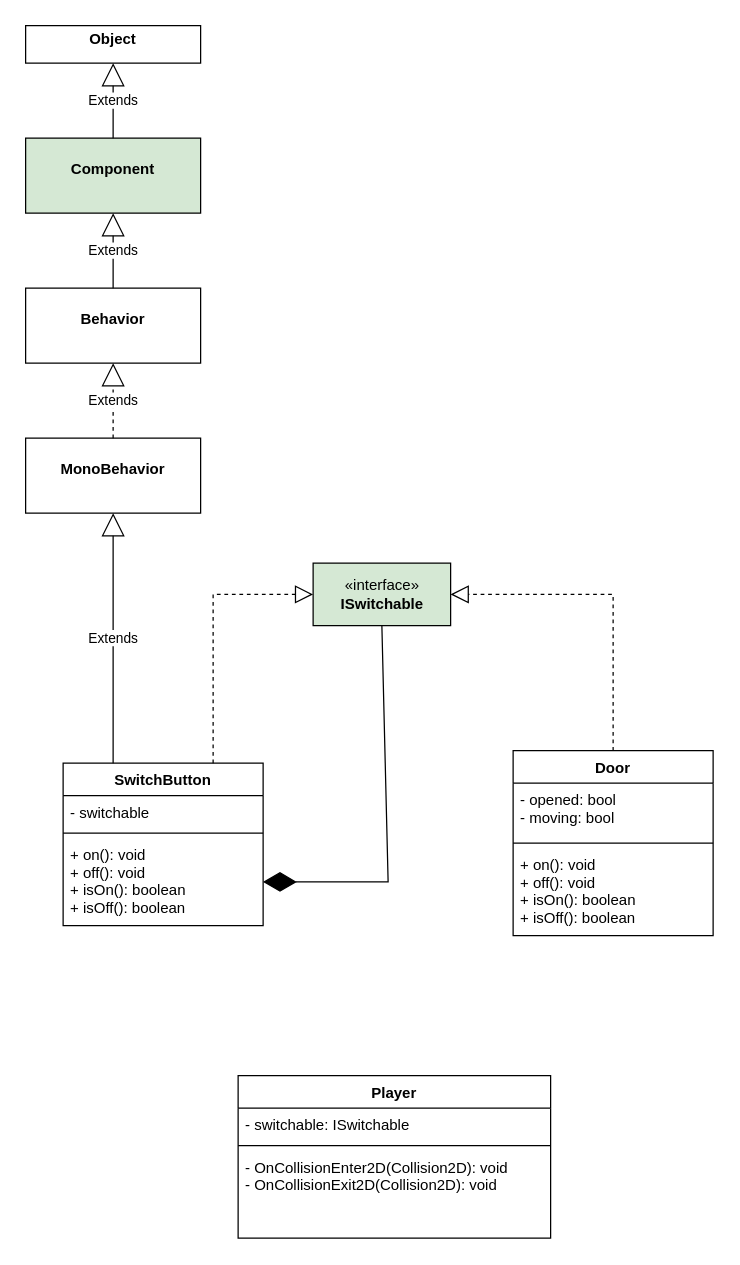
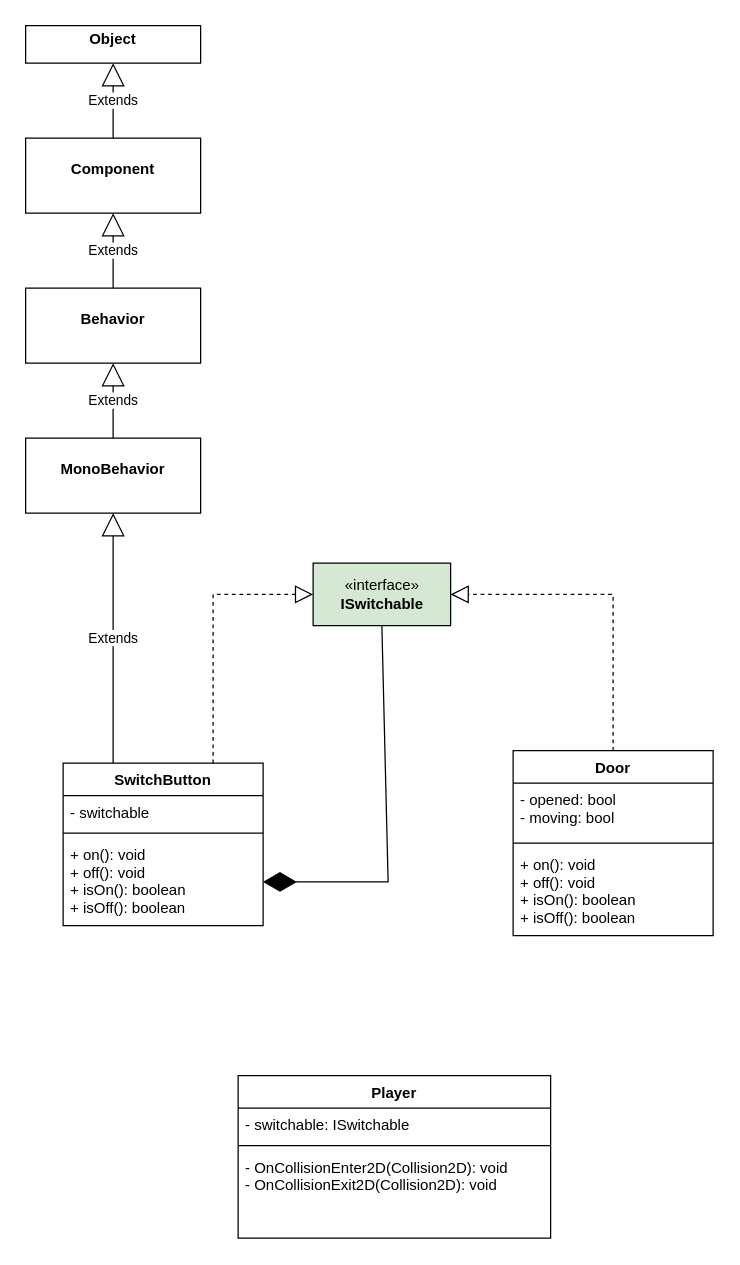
- <mxCell id="15" value="&lt;p style=&quot;margin: 0px ; margin-top: 4px ; text-align: center&quot;&gt;&lt;br&gt;&lt;b&gt;Component&lt;/b&gt;&lt;/p&gt;" style="verticalAlign=top;align=left;overflow=fill;fontSize=12;fontFamily=Helvetica;html=1;fillColor=#d5e8d4;" vertex="1" parent="1"><mxGeometry x="20" y="110" width="140" height="60" as="geometry" /></mxCell>
+ <mxCell id="15" value="&lt;p style=&quot;margin: 0px ; margin-top: 4px ; text-align: center&quot;&gt;&lt;br&gt;&lt;b&gt;Component&lt;/b&gt;&lt;/p&gt;" style="verticalAlign=top;align=left;overflow=fill;fontSize=12;fontFamily=Helvetica;html=1;" vertex="1" parent="1"><mxGeometry x="20" y="110" width="140" height="60" as="geometry" /></mxCell>
- <mxCell id="17" value="Extends" style="endArrow=block;endSize=16;endFill=0;html=1;rounded=0;entryX=0.5;entryY=1;entryDx=0;entryDy=0;exitX=0.5;exitY=0;exitDx=0;exitDy=0;dashed=1;" edge="1" parent="1" source="13" target="14"><mxGeometry width="160" relative="1" as="geometry"><mxPoint x="10" y="460" as="sourcePoint" /><mxPoint x="170" y="460" as="targetPoint" /></mxGeometry></mxCell>
+ <mxCell id="17" value="Extends" style="endArrow=block;endSize=16;endFill=0;html=1;rounded=0;entryX=0.5;entryY=1;entryDx=0;entryDy=0;exitX=0.5;exitY=0;exitDx=0;exitDy=0;" edge="1" parent="1" source="13" target="14"><mxGeometry width="160" relative="1" as="geometry"><mxPoint x="10" y="460" as="sourcePoint" /><mxPoint x="170" y="460" as="targetPoint" /></mxGeometry></mxCell>
